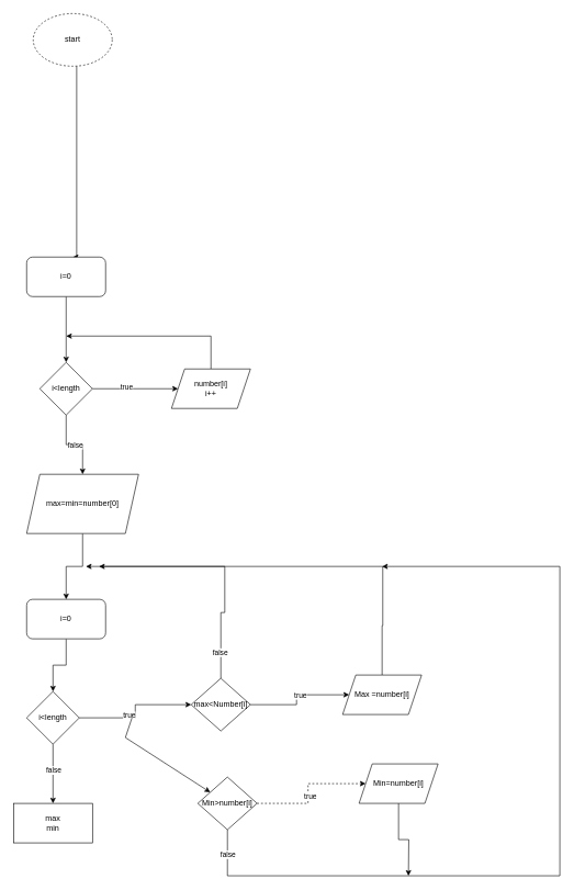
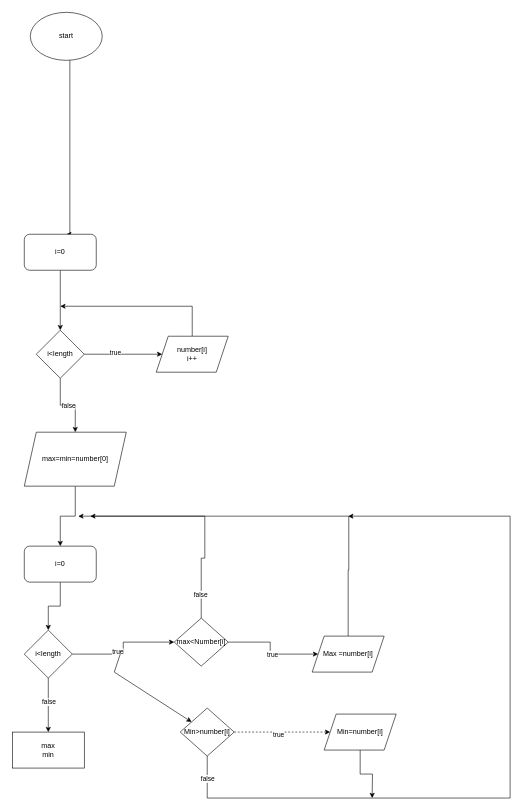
- <mxCell id="3" value="start" style="ellipse;whiteSpace=wrap;html=1;dashed=1;" parent="1" vertex="1"><mxGeometry x="50" y="20" width="120" height="80" as="geometry" /></mxCell>
+ <mxCell id="3" value="start" style="ellipse;whiteSpace=wrap;html=1;" parent="1" vertex="1"><mxGeometry x="50" y="20" width="120" height="80" as="geometry" /></mxCell>
- <mxCell id="34" value="Max =number[i]" style="shape=parallelogram;perimeter=parallelogramPerimeter;whiteSpace=wrap;html=1;fixedSize=1;" parent="1" vertex="1"><mxGeometry x="520" y="1025" width="120" height="60" as="geometry" /></mxCell>
+ <mxCell id="34" value="Max =number[i]" style="shape=parallelogram;perimeter=parallelogramPerimeter;whiteSpace=wrap;html=1;fixedSize=1;" parent="1" vertex="1"><mxGeometry x="520" y="1060" width="120" height="60" as="geometry" /></mxCell>
- <mxCell id="36" value="Min=number[i]" style="shape=parallelogram;perimeter=parallelogramPerimeter;whiteSpace=wrap;html=1;fixedSize=1;" parent="1" vertex="1"><mxGeometry x="545" y="1160" width="120" height="60" as="geometry" /></mxCell>
+ <mxCell id="36" value="Min=number[i]" style="shape=parallelogram;perimeter=parallelogramPerimeter;whiteSpace=wrap;html=1;fixedSize=1;" parent="1" vertex="1"><mxGeometry x="540" y="1190" width="120" height="60" as="geometry" /></mxCell>
